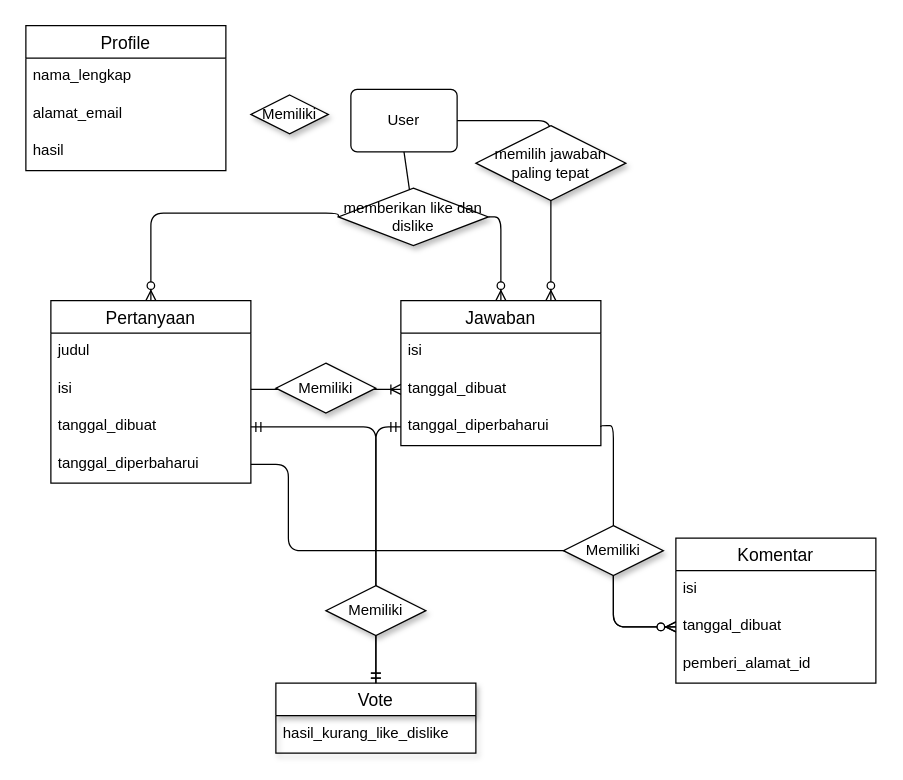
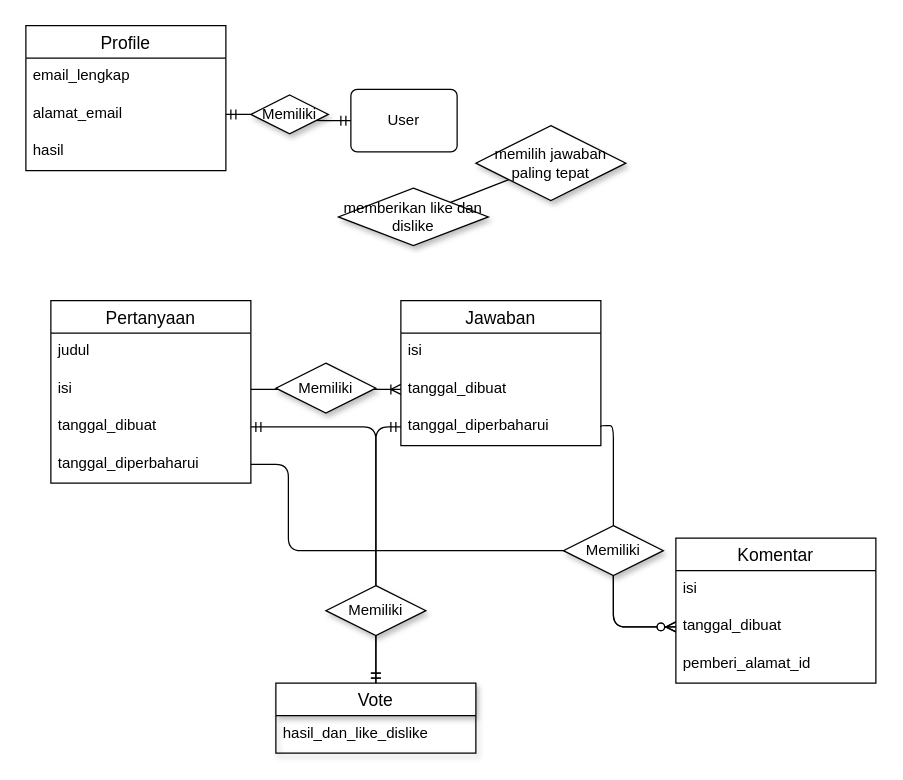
- <mxCell id="21" value="nama_lengkap" style="text;strokeColor=none;fillColor=none;spacingLeft=4;spacingRight=4;overflow=hidden;rotatable=0;points=[[0,0.5],[1,0.5]];portConstraint=eastwest;fontSize=12;" vertex="1" parent="20"><mxGeometry y="26" width="160" height="30" as="geometry" /></mxCell>
+ <mxCell id="21" value="email_lengkap" style="text;strokeColor=none;fillColor=none;spacingLeft=4;spacingRight=4;overflow=hidden;rotatable=0;points=[[0,0.5],[1,0.5]];portConstraint=eastwest;fontSize=12;" vertex="1" parent="20"><mxGeometry y="26" width="160" height="30" as="geometry" /></mxCell>
+ <mxCell id="19" value="" style="edgeStyle=entityRelationEdgeStyle;fontSize=12;html=1;endArrow=ERmandOne;startArrow=ERmandOne;exitX=1;exitY=0.5;exitDx=0;exitDy=0;entryX=0;entryY=0.5;entryDx=0;entryDy=0;" edge="1" parent="1" source="22" target="18"><mxGeometry width="100" height="100" relative="1" as="geometry"><mxPoint x="290" y="400" as="sourcePoint" /><mxPoint x="390" y="300" as="targetPoint" /></mxGeometry></mxCell>
- <mxCell id="30" value="" style="endArrow=none;html=1;rounded=0;entryX=0.5;entryY=1;entryDx=0;entryDy=0;" edge="1" parent="1" source="28" target="18"><mxGeometry relative="1" as="geometry"><mxPoint x="330" y="-10" as="sourcePoint" /><mxPoint x="330" y="-10" as="targetPoint" /></mxGeometry></mxCell>
+ <mxCell id="30" value="" style="endArrow=none;html=1;rounded=0;" edge="1" parent="1" source="28" target="31"><mxGeometry relative="1" as="geometry"><mxPoint x="330" y="-10" as="sourcePoint" /><mxPoint x="330" y="-10" as="targetPoint" /></mxGeometry></mxCell>
- <mxCell id="24" value="" style="edgeStyle=elbowEdgeStyle;fontSize=12;html=1;endArrow=ERzeroToMany;endFill=1;exitX=0;exitY=0.5;exitDx=0;exitDy=0;entryX=0.5;entryY=0;entryDx=0;entryDy=0;elbow=vertical;" edge="1" parent="1" source="28" target="5"><mxGeometry width="100" height="100" relative="1" as="geometry"><mxPoint x="230" y="310" as="sourcePoint" /><mxPoint x="330" y="210" as="targetPoint" /><Array as="points"><mxPoint x="190" y="170" /></Array></mxGeometry></mxCell>
- <mxCell id="29" value="" style="edgeStyle=orthogonalEdgeStyle;fontSize=12;html=1;endArrow=ERzeroToMany;endFill=1;exitX=1;exitY=0.5;exitDx=0;exitDy=0;entryX=0.75;entryY=0;entryDx=0;entryDy=0;" edge="1" parent="1" source="18" target="10"><mxGeometry width="100" height="100" relative="1" as="geometry"><mxPoint x="220" y="310" as="sourcePoint" /><mxPoint x="320" y="210" as="targetPoint" /></mxGeometry></mxCell>
- <mxCell id="25" value="" style="edgeStyle=orthogonalEdgeStyle;fontSize=12;html=1;endArrow=ERzeroToMany;endFill=1;exitX=1;exitY=0.5;exitDx=0;exitDy=0;entryX=0.5;entryY=0;entryDx=0;entryDy=0;" edge="1" parent="1" source="28" target="10"><mxGeometry width="100" height="100" relative="1" as="geometry"><mxPoint x="330" y="370" as="sourcePoint" /><mxPoint x="430" y="270" as="targetPoint" /></mxGeometry></mxCell>
- <mxCell id="34" value="hasil_kurang_like_dislike" style="text;strokeColor=none;fillColor=none;spacingLeft=4;spacingRight=4;overflow=hidden;rotatable=0;points=[[0,0.5],[1,0.5]];portConstraint=eastwest;fontSize=12;" vertex="1" parent="33"><mxGeometry y="26" width="160" height="30" as="geometry" /></mxCell>
+ <mxCell id="34" value="hasil_dan_like_dislike" style="text;strokeColor=none;fillColor=none;spacingLeft=4;spacingRight=4;overflow=hidden;rotatable=0;points=[[0,0.5],[1,0.5]];portConstraint=eastwest;fontSize=12;" vertex="1" parent="33"><mxGeometry y="26" width="160" height="30" as="geometry" /></mxCell>
